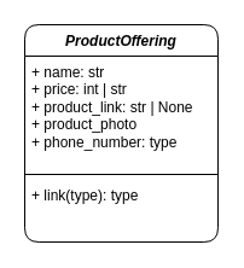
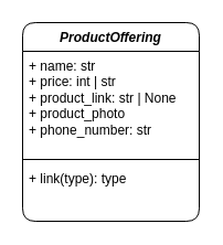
- <mxCell id="3" value="+ name: str&lt;br&gt;+ price: int | str&lt;br&gt;+ product_link: str | None&lt;br&gt;+ product_photo&lt;br&gt;+ phone_number: type&lt;br&gt;" style="text;strokeColor=none;fillColor=none;align=left;verticalAlign=top;spacingLeft=4;spacingRight=4;overflow=hidden;rotatable=0;points=[[0,0.5],[1,0.5]];portConstraint=eastwest;whiteSpace=wrap;html=1;" vertex="1" parent="2"><mxGeometry y="26" width="160" height="94" as="geometry" /></mxCell>
+ <mxCell id="3" value="+ name: str&lt;br&gt;+ price: int | str&lt;br&gt;+ product_link: str | None&lt;br&gt;+ product_photo&lt;br&gt;+ phone_number: str&lt;br&gt;" style="text;strokeColor=none;fillColor=none;align=left;verticalAlign=top;spacingLeft=4;spacingRight=4;overflow=hidden;rotatable=0;points=[[0,0.5],[1,0.5]];portConstraint=eastwest;whiteSpace=wrap;html=1;" vertex="1" parent="2"><mxGeometry y="26" width="160" height="94" as="geometry" /></mxCell>
